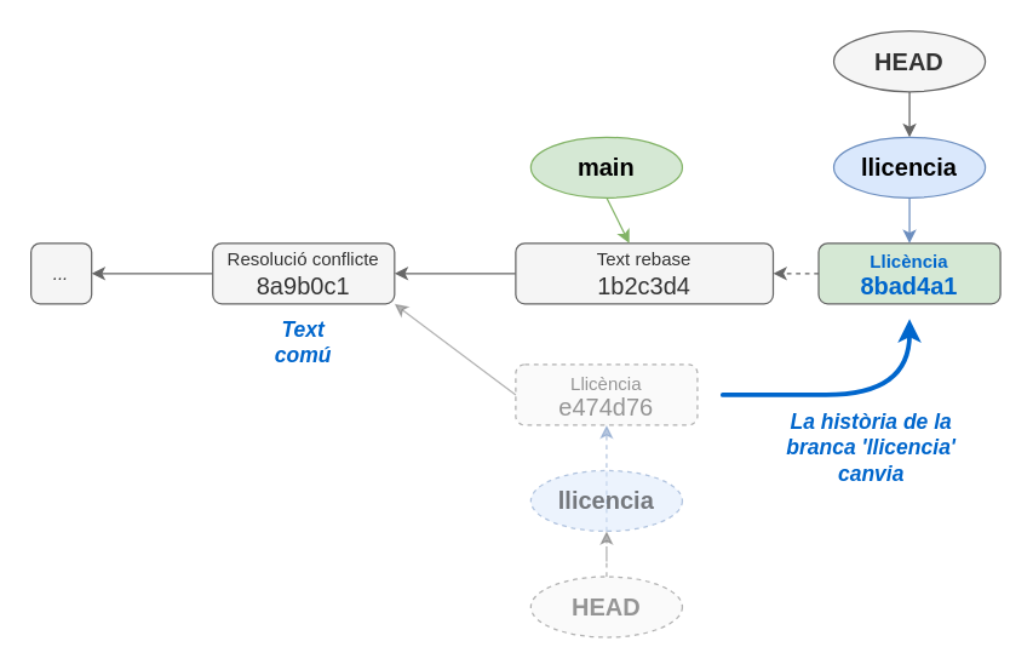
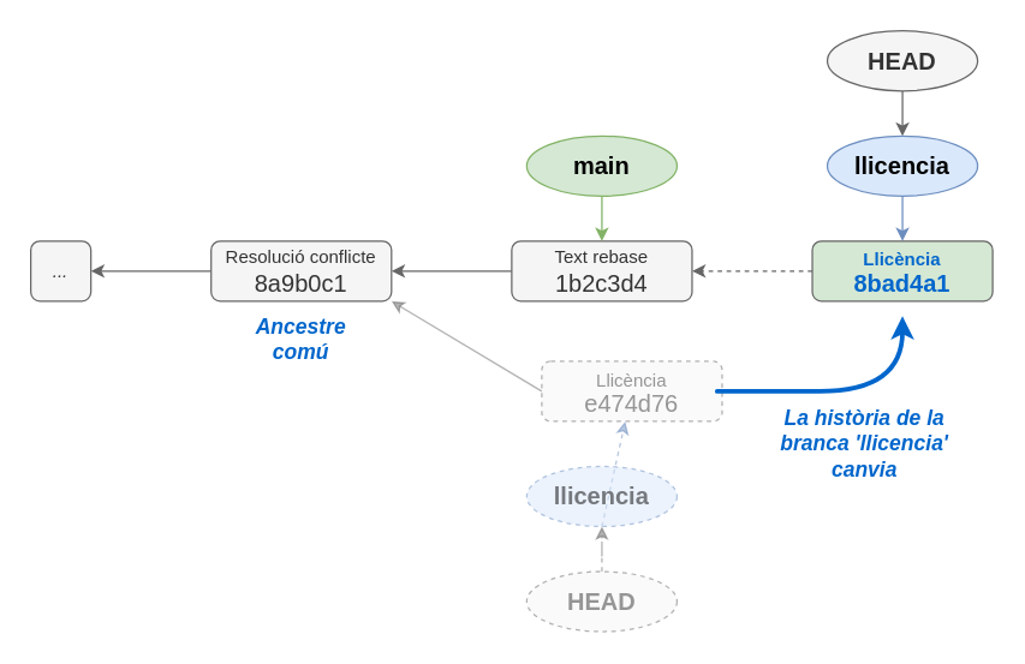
- <mxCell id="10" value="&lt;div style=&quot;line-height: 100%;&quot;&gt;&lt;font style=&quot;font-size: 12px;&quot;&gt;Text rebase&lt;/font&gt;&lt;/div&gt;1b2c3d4" style="rounded=1;whiteSpace=wrap;html=1;fontSize=16;fillColor=#f5f5f5;strokeColor=#666666;fontColor=#333333;" parent="1" vertex="1"><mxGeometry x="340" y="160" width="170" height="40" as="geometry" /></mxCell>
+ <mxCell id="10" value="&lt;div style=&quot;line-height: 100%;&quot;&gt;&lt;font style=&quot;font-size: 12px;&quot;&gt;Text rebase&lt;/font&gt;&lt;/div&gt;1b2c3d4" style="rounded=1;whiteSpace=wrap;html=1;fontSize=16;fillColor=#f5f5f5;strokeColor=#666666;fontColor=#333333;" parent="1" vertex="1"><mxGeometry x="340" y="160" width="120" height="40" as="geometry" /></mxCell>
- <mxCell id="2" value="&lt;font color=&quot;#0066cc&quot; style=&quot;font-size: 14px;&quot;&gt;&lt;b&gt;Text comú&lt;/b&gt;&lt;/font&gt;" style="text;html=1;strokeColor=none;fillColor=none;align=center;verticalAlign=middle;whiteSpace=wrap;rounded=0;fontStyle=2" parent="1" vertex="1"><mxGeometry x="170" y="210" width="60" height="30" as="geometry" /></mxCell>
+ <mxCell id="2" value="&lt;font color=&quot;#0066cc&quot; style=&quot;font-size: 14px;&quot;&gt;&lt;b&gt;Ancestre comú&lt;/b&gt;&lt;/font&gt;" style="text;html=1;strokeColor=none;fillColor=none;align=center;verticalAlign=middle;whiteSpace=wrap;rounded=0;fontStyle=2" parent="1" vertex="1"><mxGeometry x="170" y="210" width="60" height="30" as="geometry" /></mxCell>
- <mxCell id="9" value="&lt;div style=&quot;line-height: 100%;&quot;&gt;&lt;span style=&quot;background-color: initial; font-size: 12px;&quot;&gt;Llicència&lt;/span&gt;&lt;/div&gt;&lt;div style=&quot;line-height: 100%;&quot;&gt;e474d76&lt;br&gt;&lt;/div&gt;" style="rounded=1;whiteSpace=wrap;html=1;fontSize=16;fillColor=#f5f5f5;strokeColor=#666666;fontColor=#333333;dashed=1;opacity=50;textOpacity=50;" parent="1" vertex="1"><mxGeometry x="340" y="240" width="120" height="40" as="geometry" /></mxCell>
+ <mxCell id="9" value="&lt;div style=&quot;line-height: 100%;&quot;&gt;&lt;span style=&quot;background-color: initial; font-size: 12px;&quot;&gt;Llicència&lt;/span&gt;&lt;/div&gt;&lt;div style=&quot;line-height: 100%;&quot;&gt;e474d76&lt;br&gt;&lt;/div&gt;" style="rounded=1;whiteSpace=wrap;html=1;fontSize=16;fillColor=#f5f5f5;strokeColor=#666666;fontColor=#333333;dashed=1;opacity=50;textOpacity=50;" parent="1" vertex="1"><mxGeometry x="360" y="240" width="120" height="40" as="geometry" /></mxCell>
